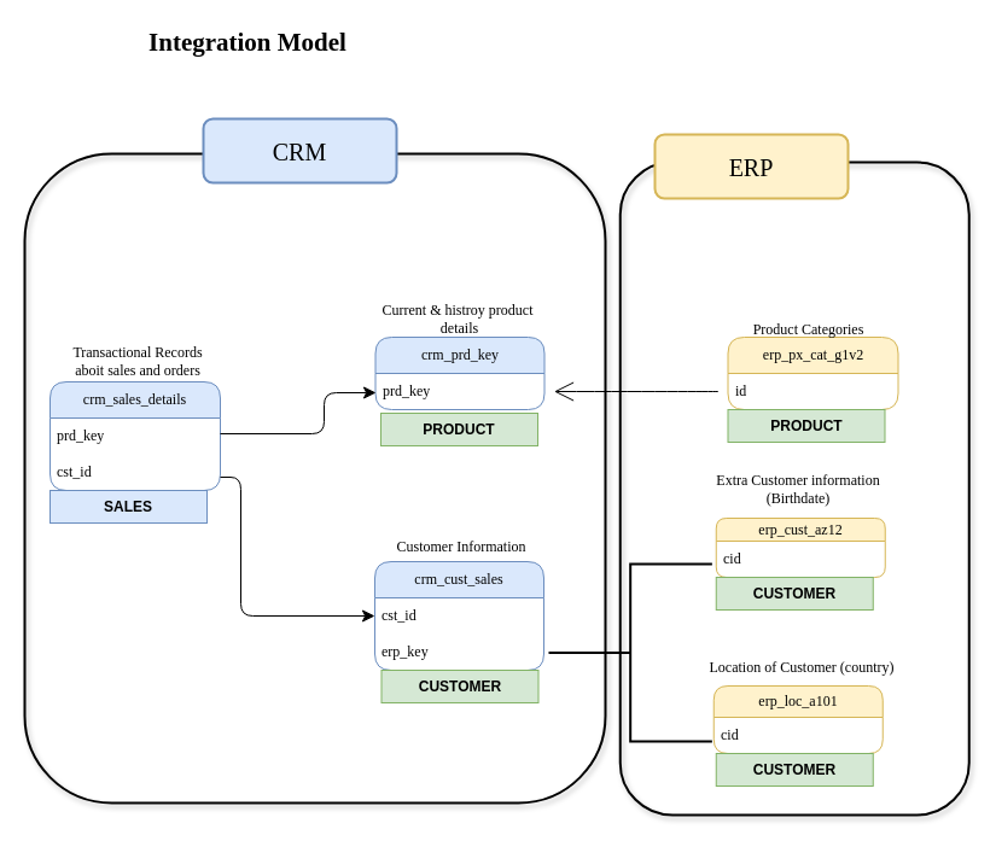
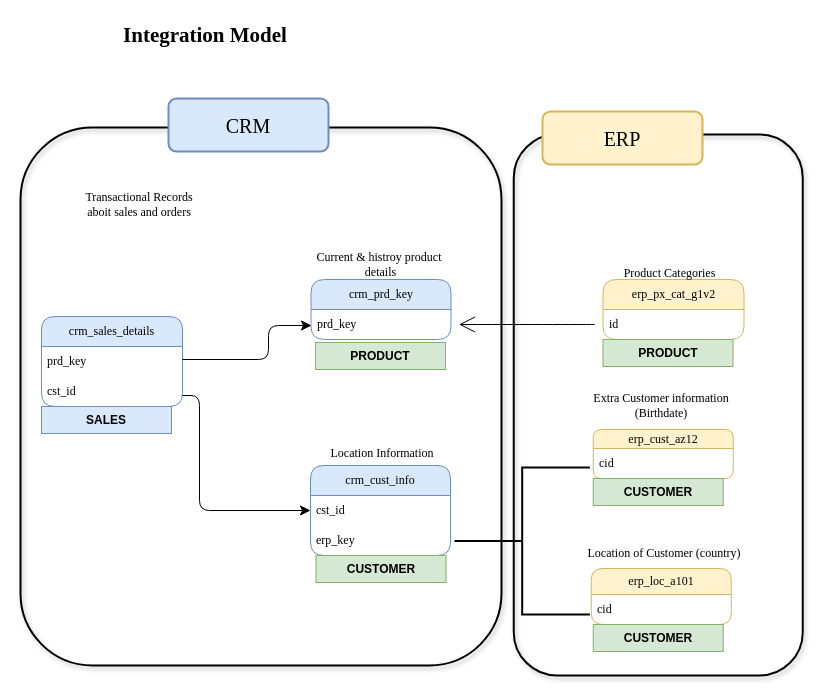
- <mxCell id="16" value="Transactional Records aboit sales and orders" style="text;html=1;align=center;verticalAlign=middle;whiteSpace=wrap;rounded=1;fontFamily=Architects Daughter;fontSource=https%3A%2F%2Ffonts.googleapis.com%2Fcss%3Ffamily%3DArchitects%2BDaughter;" parent="1" vertex="1"><mxGeometry x="47" y="284" width="134" height="30" as="geometry" /></mxCell>
+ <mxCell id="16" value="Transactional Records aboit sales and orders" style="text;html=1;align=center;verticalAlign=middle;whiteSpace=wrap;rounded=1;fontFamily=Architects Daughter;fontSource=https%3A%2F%2Ffonts.googleapis.com%2Fcss%3Ffamily%3DArchitects%2BDaughter;" parent="1" vertex="1"><mxGeometry x="72" y="189" width="134" height="30" as="geometry" /></mxCell>
- <mxCell id="18" value="Customer Information&amp;nbsp;" style="text;html=1;align=center;verticalAlign=middle;whiteSpace=wrap;rounded=1;fontFamily=Architects Daughter;fontSource=https%3A%2F%2Ffonts.googleapis.com%2Fcss%3Ffamily%3DArchitects%2BDaughter;fontSize=12;" parent="1" vertex="1"><mxGeometry x="301" y="438" width="165" height="30" as="geometry" /></mxCell>
+ <mxCell id="18" value="Location Information&amp;nbsp;" style="text;html=1;align=center;verticalAlign=middle;whiteSpace=wrap;rounded=1;fontFamily=Architects Daughter;fontSource=https%3A%2F%2Ffonts.googleapis.com%2Fcss%3Ffamily%3DArchitects%2BDaughter;fontSize=12;" parent="1" vertex="1"><mxGeometry x="301" y="438" width="165" height="30" as="geometry" /></mxCell>
- <mxCell id="11" value="crm_cust_sales" style="swimlane;fontStyle=0;childLayout=stackLayout;horizontal=1;startSize=30;horizontalStack=0;resizeParent=1;resizeParentMax=0;resizeLast=0;collapsible=1;marginBottom=0;whiteSpace=wrap;html=1;fontFamily=Architects Daughter;fontSource=https%3A%2F%2Ffonts.googleapis.com%2Fcss%3Ffamily%3DArchitects%2BDaughter;fontSize=12;fillColor=#dae8fc;strokeColor=#6c8ebf;rounded=1;" parent="1" vertex="1"><mxGeometry x="310" y="465" width="140" height="90" as="geometry" /></mxCell>
+ <mxCell id="11" value="crm_cust_info" style="swimlane;fontStyle=0;childLayout=stackLayout;horizontal=1;startSize=30;horizontalStack=0;resizeParent=1;resizeParentMax=0;resizeLast=0;collapsible=1;marginBottom=0;whiteSpace=wrap;html=1;fontFamily=Architects Daughter;fontSource=https%3A%2F%2Ffonts.googleapis.com%2Fcss%3Ffamily%3DArchitects%2BDaughter;fontSize=12;fillColor=#dae8fc;strokeColor=#6c8ebf;rounded=1;" parent="1" vertex="1"><mxGeometry x="310" y="465" width="140" height="90" as="geometry" /></mxCell>
